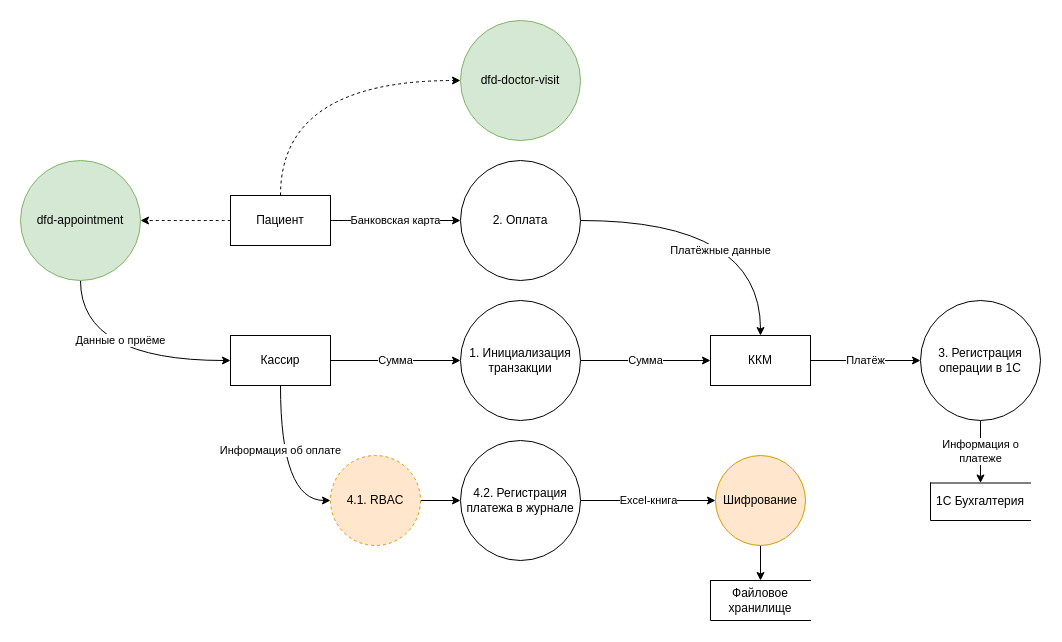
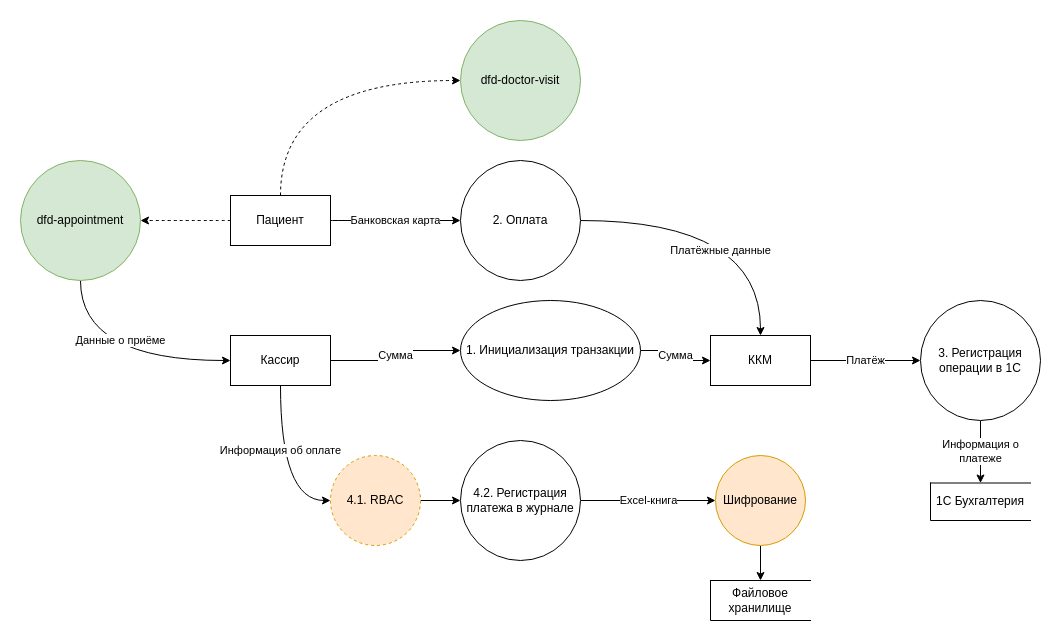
- <mxCell id="6" value="1. Инициализация транзакции" style="shape=ellipse;html=1;dashed=0;whiteSpace=wrap;perimeter=ellipsePerimeter;" parent="1" vertex="1"><mxGeometry x="460" y="300" width="120" height="120" as="geometry" /></mxCell>
+ <mxCell id="6" value="1. Инициализация транзакции" style="shape=ellipse;html=1;dashed=0;whiteSpace=wrap;perimeter=ellipsePerimeter;" parent="1" vertex="1"><mxGeometry x="460" y="300" width="180" height="100" as="geometry" /></mxCell>
